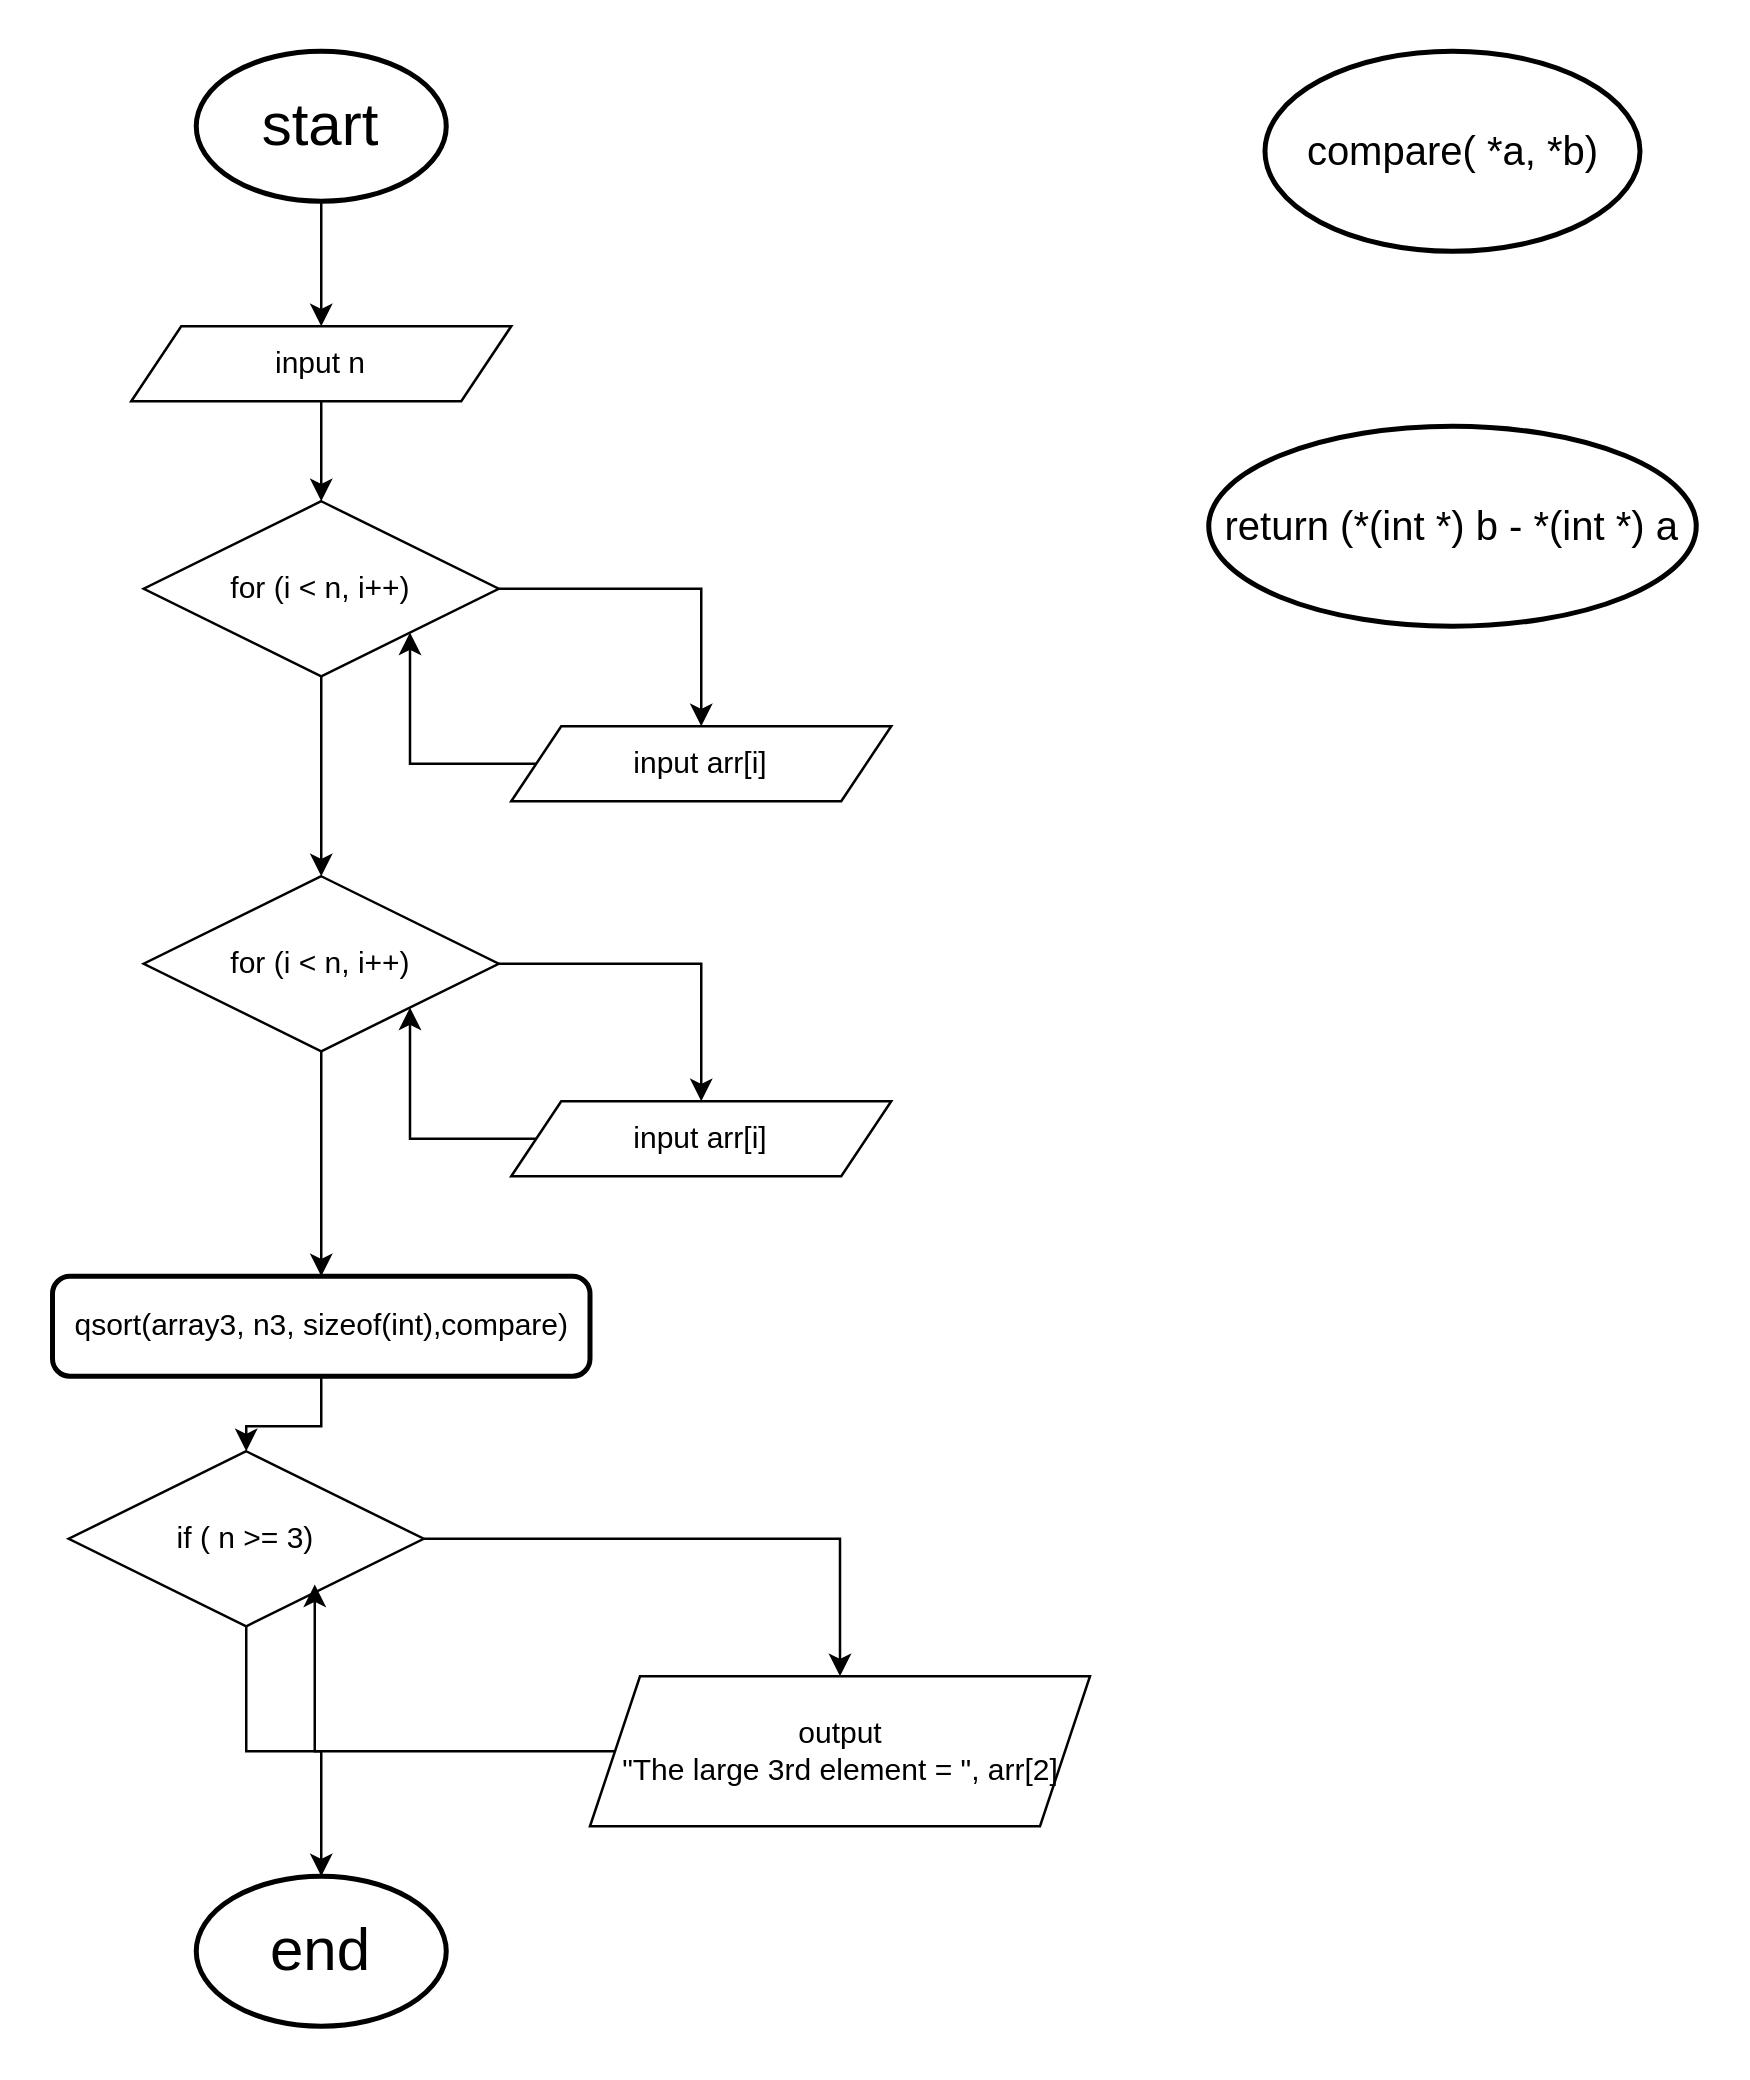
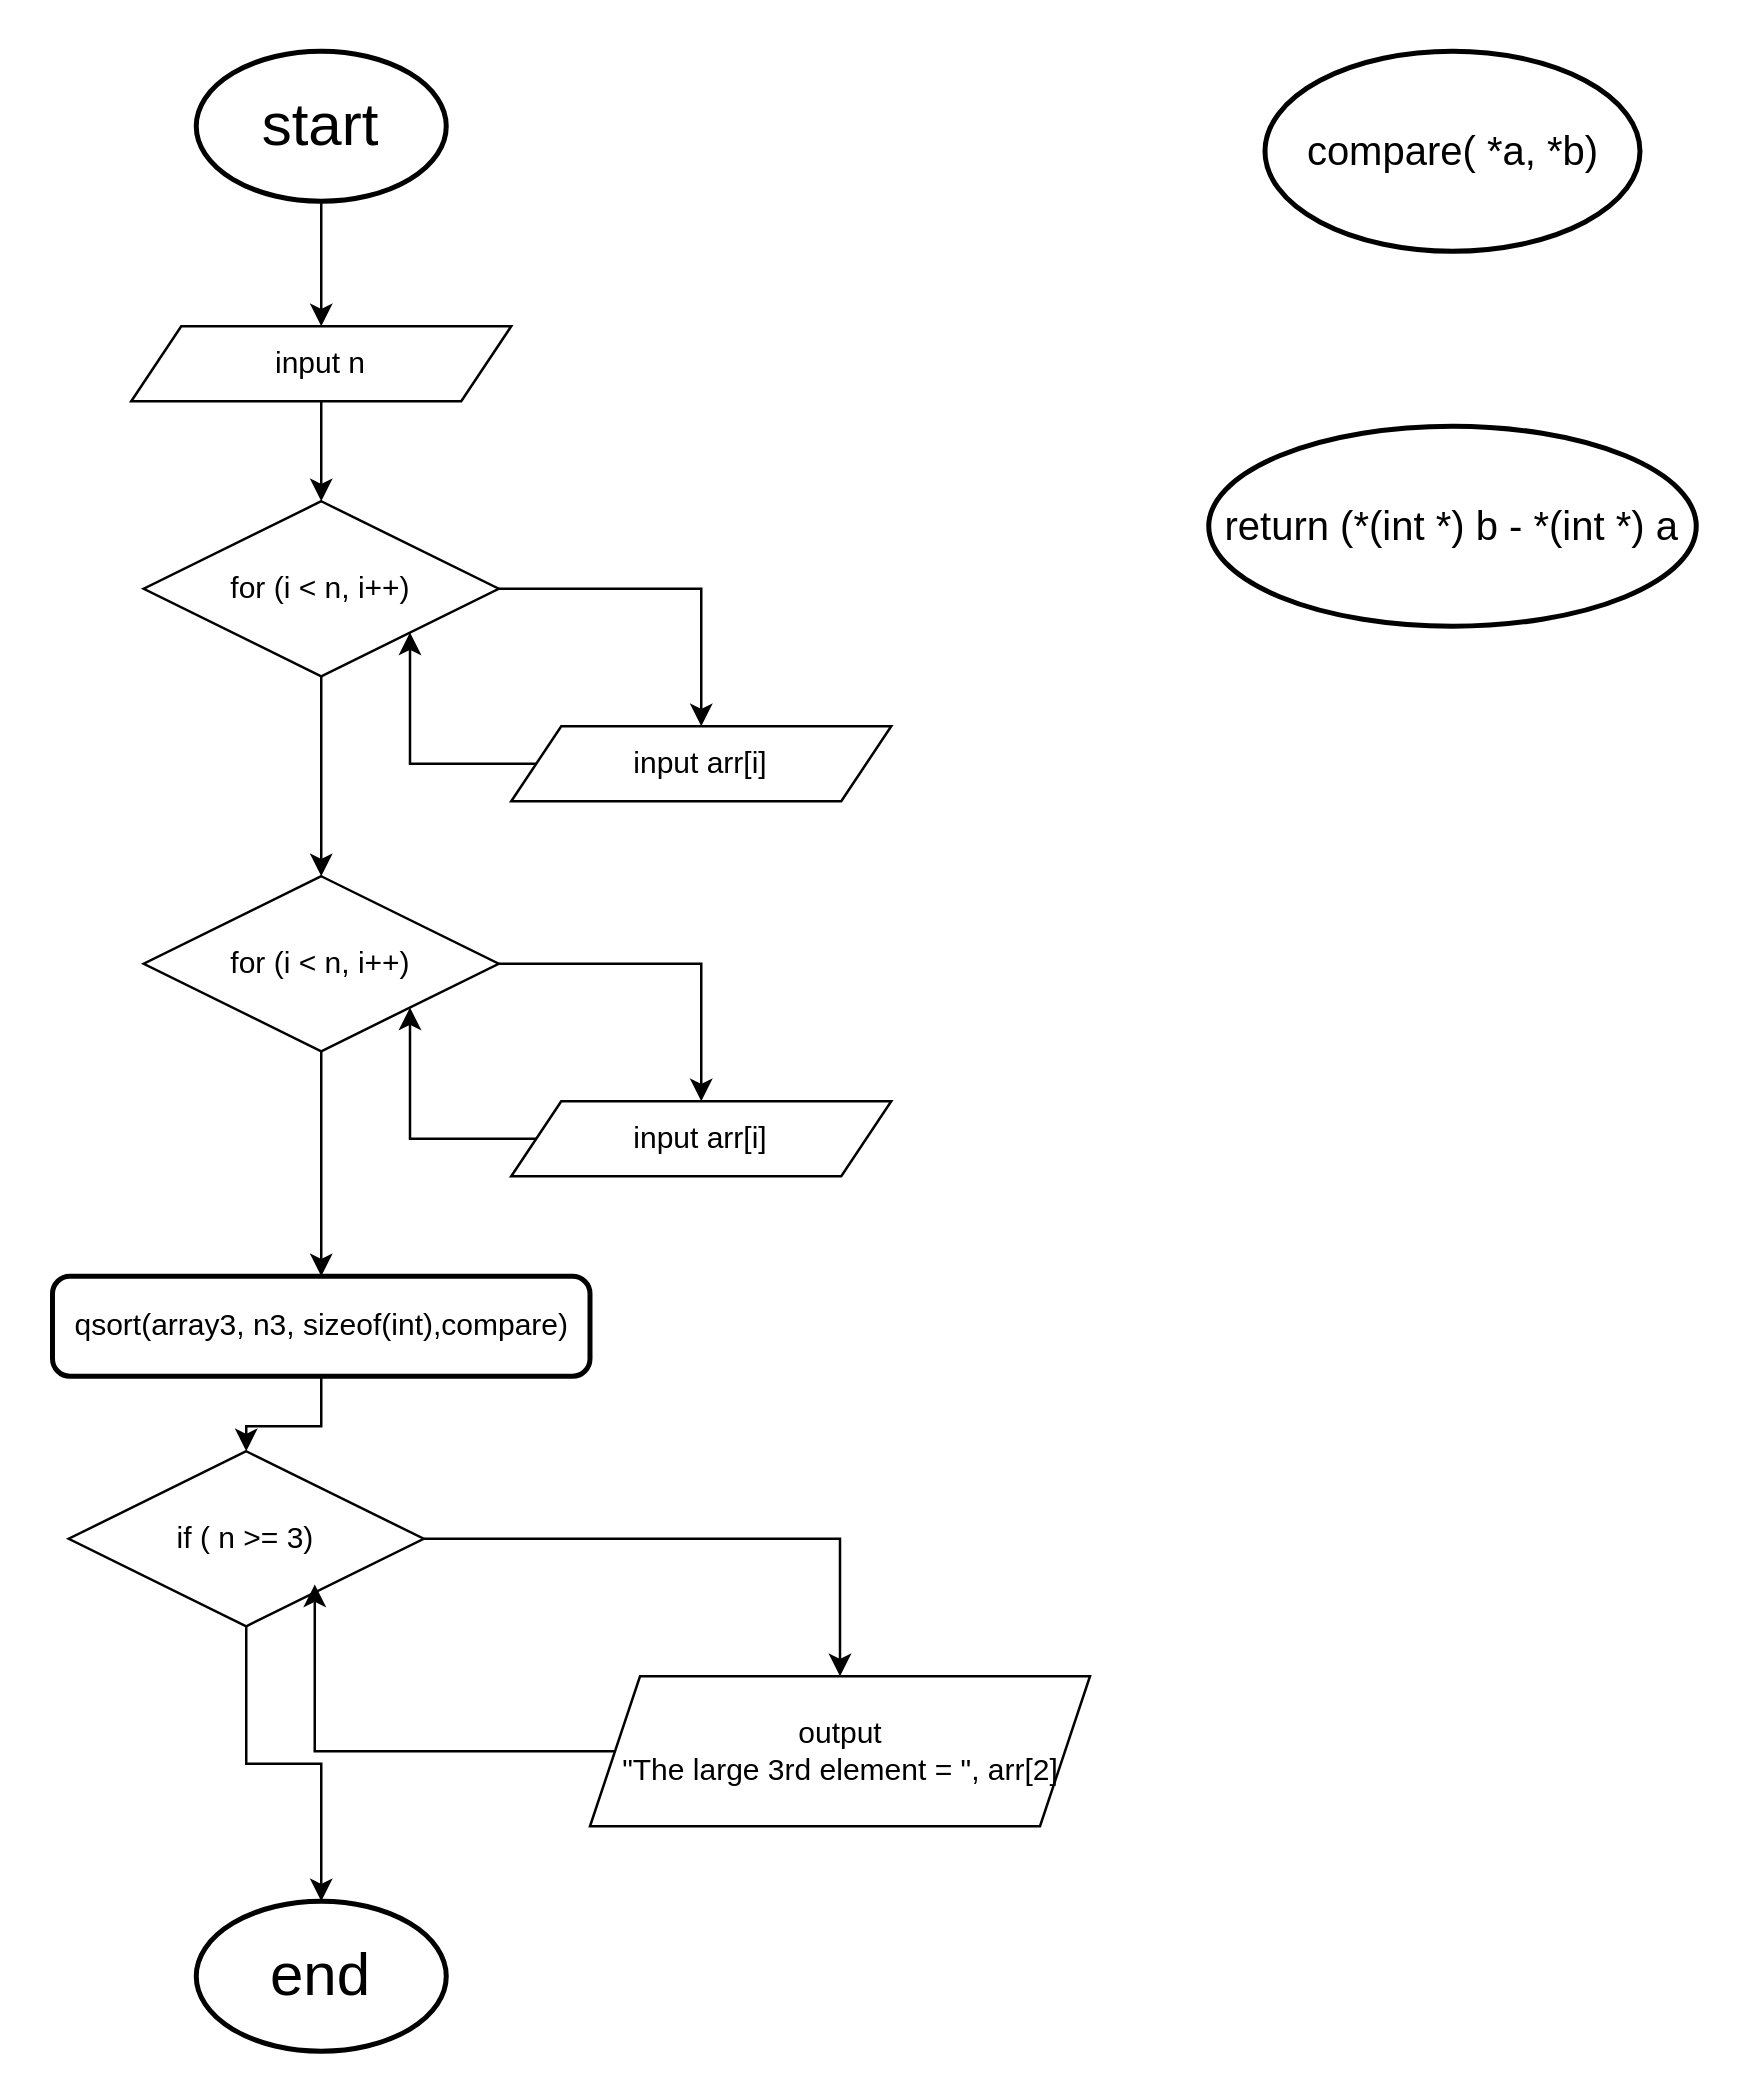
- <mxCell id="4" value="&lt;font style=&quot;font-size: 24px;&quot;&gt;end&lt;/font&gt;" style="strokeWidth=2;html=1;shape=mxgraph.flowchart.start_1;whiteSpace=wrap;" vertex="1" parent="1"><mxGeometry x="78" y="750" width="100" height="60" as="geometry" /></mxCell>
+ <mxCell id="4" value="&lt;font style=&quot;font-size: 24px;&quot;&gt;end&lt;/font&gt;" style="strokeWidth=2;html=1;shape=mxgraph.flowchart.start_1;whiteSpace=wrap;" vertex="1" parent="1"><mxGeometry x="78" y="760" width="100" height="60" as="geometry" /></mxCell>
